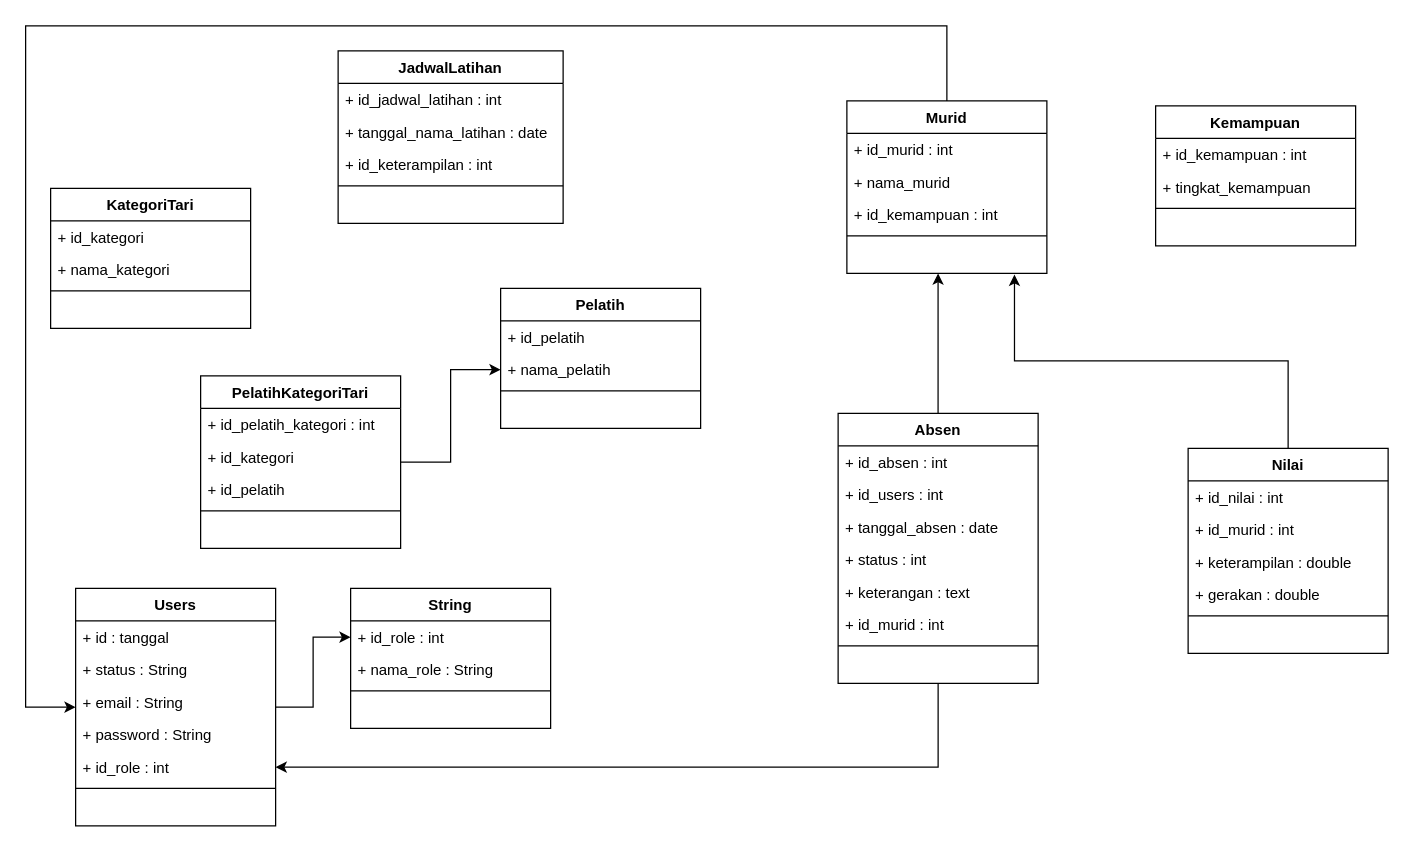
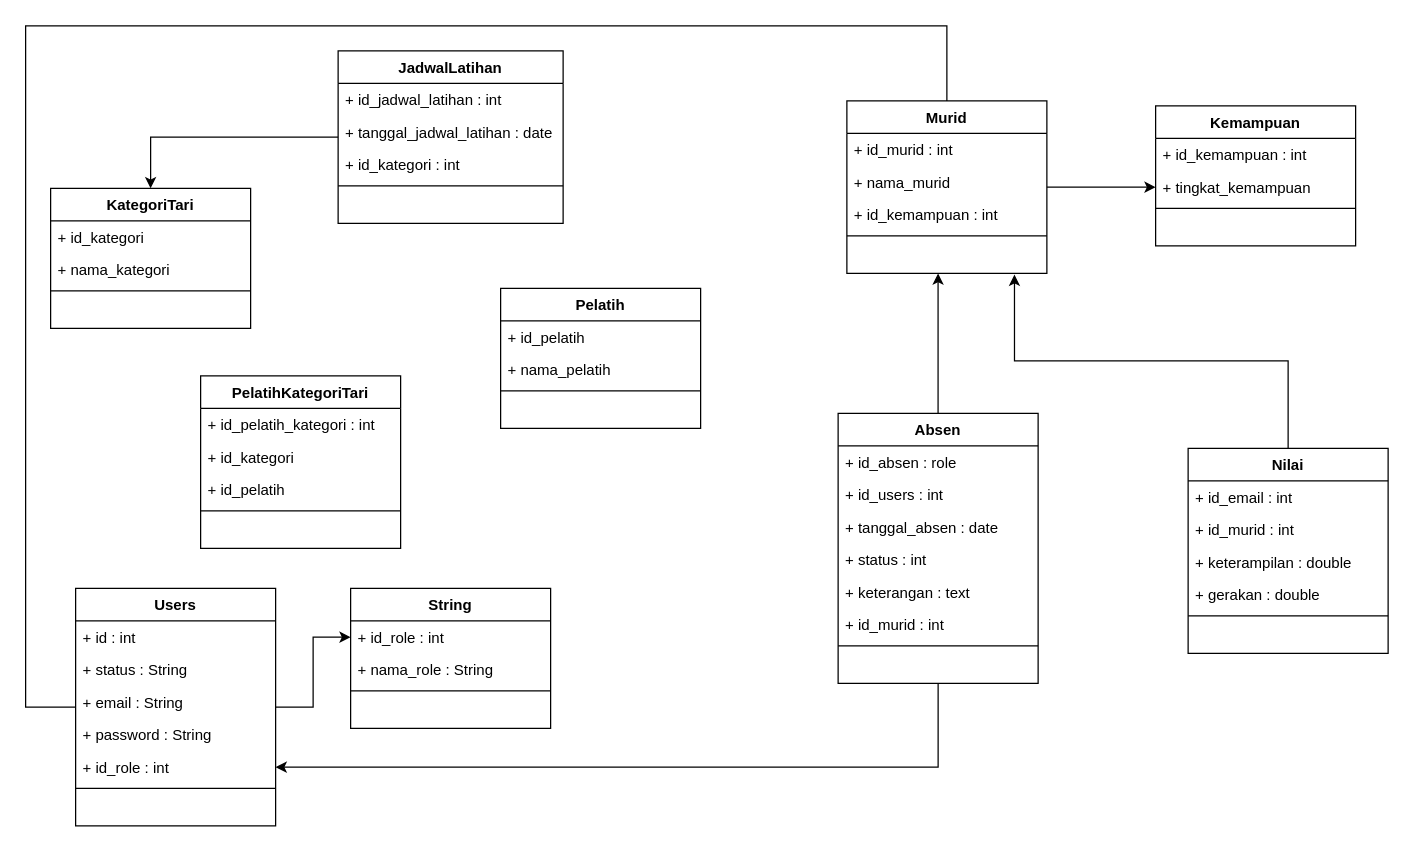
- <mxCell id="68" value="+ tanggal_nama_latihan : date" style="text;strokeColor=none;fillColor=none;align=left;verticalAlign=top;spacingLeft=4;spacingRight=4;overflow=hidden;rotatable=0;points=[[0,0.5],[1,0.5]];portConstraint=eastwest;" vertex="1" parent="66"><mxGeometry y="52" width="180" height="26" as="geometry" /></mxCell>
+ <mxCell id="68" value="+ tanggal_jadwal_latihan : date" style="text;strokeColor=none;fillColor=none;align=left;verticalAlign=top;spacingLeft=4;spacingRight=4;overflow=hidden;rotatable=0;points=[[0,0.5],[1,0.5]];portConstraint=eastwest;" vertex="1" parent="66"><mxGeometry y="52" width="180" height="26" as="geometry" /></mxCell>
+ <mxCell id="65" style="edgeStyle=orthogonalEdgeStyle;rounded=0;orthogonalLoop=1;jettySize=auto;html=1;entryX=0.5;entryY=0;entryDx=0;entryDy=0;" edge="1" parent="1" source="66" target="2"><mxGeometry relative="1" as="geometry" /></mxCell>
- <mxCell id="69" value="+ id_keterampilan : int" style="text;strokeColor=none;fillColor=none;align=left;verticalAlign=top;spacingLeft=4;spacingRight=4;overflow=hidden;rotatable=0;points=[[0,0.5],[1,0.5]];portConstraint=eastwest;" vertex="1" parent="66"><mxGeometry y="78" width="180" height="26" as="geometry" /></mxCell>
+ <mxCell id="69" value="+ id_kategori : int" style="text;strokeColor=none;fillColor=none;align=left;verticalAlign=top;spacingLeft=4;spacingRight=4;overflow=hidden;rotatable=0;points=[[0,0.5],[1,0.5]];portConstraint=eastwest;" vertex="1" parent="66"><mxGeometry y="78" width="180" height="26" as="geometry" /></mxCell>
+ <mxCell id="38" style="edgeStyle=orthogonalEdgeStyle;rounded=0;orthogonalLoop=1;jettySize=auto;html=1;" edge="1" parent="1" source="40" target="35"><mxGeometry relative="1" as="geometry" /></mxCell>
- <mxCell id="26" style="edgeStyle=orthogonalEdgeStyle;rounded=0;orthogonalLoop=1;jettySize=auto;html=1;entryX=0;entryY=0.5;entryDx=0;entryDy=0;" edge="1" parent="1" source="27" target="23"><mxGeometry relative="1" as="geometry" /></mxCell>
- <mxCell id="49" value="+ id_absen : int" style="text;strokeColor=none;fillColor=none;align=left;verticalAlign=top;spacingLeft=4;spacingRight=4;overflow=hidden;rotatable=0;points=[[0,0.5],[1,0.5]];portConstraint=eastwest;" vertex="1" parent="48"><mxGeometry y="26" width="160" height="26" as="geometry" /></mxCell>
+ <mxCell id="49" value="+ id_absen : role" style="text;strokeColor=none;fillColor=none;align=left;verticalAlign=top;spacingLeft=4;spacingRight=4;overflow=hidden;rotatable=0;points=[[0,0.5],[1,0.5]];portConstraint=eastwest;" vertex="1" parent="48"><mxGeometry y="26" width="160" height="26" as="geometry" /></mxCell>
- <mxCell id="59" value="+ id_nilai : int" style="text;strokeColor=none;fillColor=none;align=left;verticalAlign=top;spacingLeft=4;spacingRight=4;overflow=hidden;rotatable=0;points=[[0,0.5],[1,0.5]];portConstraint=eastwest;" vertex="1" parent="58"><mxGeometry y="26" width="160" height="26" as="geometry" /></mxCell>
+ <mxCell id="59" value="+ id_email : int" style="text;strokeColor=none;fillColor=none;align=left;verticalAlign=top;spacingLeft=4;spacingRight=4;overflow=hidden;rotatable=0;points=[[0,0.5],[1,0.5]];portConstraint=eastwest;" vertex="1" parent="58"><mxGeometry y="26" width="160" height="26" as="geometry" /></mxCell>
- <mxCell id="9" value="+ id : tanggal" style="text;strokeColor=none;fillColor=none;align=left;verticalAlign=top;spacingLeft=4;spacingRight=4;overflow=hidden;rotatable=0;points=[[0,0.5],[1,0.5]];portConstraint=eastwest;" vertex="1" parent="8"><mxGeometry y="26" width="160" height="26" as="geometry" /></mxCell>
+ <mxCell id="9" value="+ id : int" style="text;strokeColor=none;fillColor=none;align=left;verticalAlign=top;spacingLeft=4;spacingRight=4;overflow=hidden;rotatable=0;points=[[0,0.5],[1,0.5]];portConstraint=eastwest;" vertex="1" parent="8"><mxGeometry y="26" width="160" height="26" as="geometry" /></mxCell>
- <mxCell id="39" style="edgeStyle=orthogonalEdgeStyle;rounded=0;orthogonalLoop=1;jettySize=auto;html=1;" edge="1" parent="1" source="40" target="8"><mxGeometry relative="1" as="geometry"><Array as="points"><mxPoint x="757" y="20" /><mxPoint x="20" y="20" /><mxPoint x="20" y="565" /></Array></mxGeometry></mxCell>
+ <mxCell id="39" style="edgeStyle=orthogonalEdgeStyle;rounded=0;orthogonalLoop=1;jettySize=auto;html=1;endArrow=none;" edge="1" parent="1" source="40" target="8"><mxGeometry relative="1" as="geometry"><Array as="points"><mxPoint x="757" y="20" /><mxPoint x="20" y="20" /><mxPoint x="20" y="565" /></Array></mxGeometry></mxCell>
